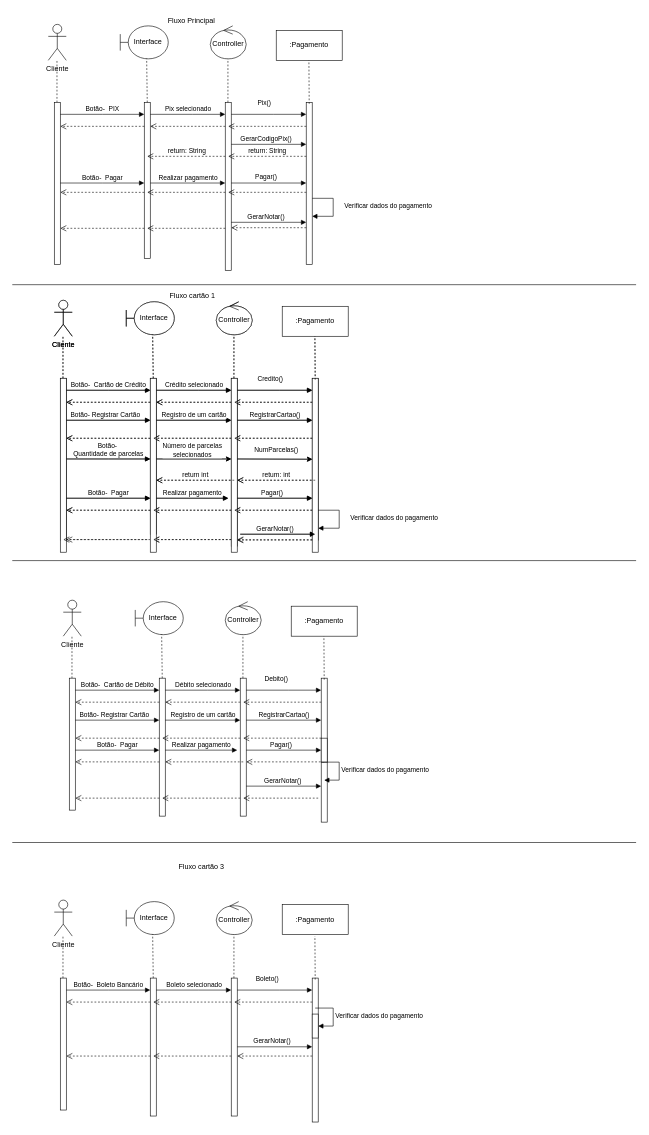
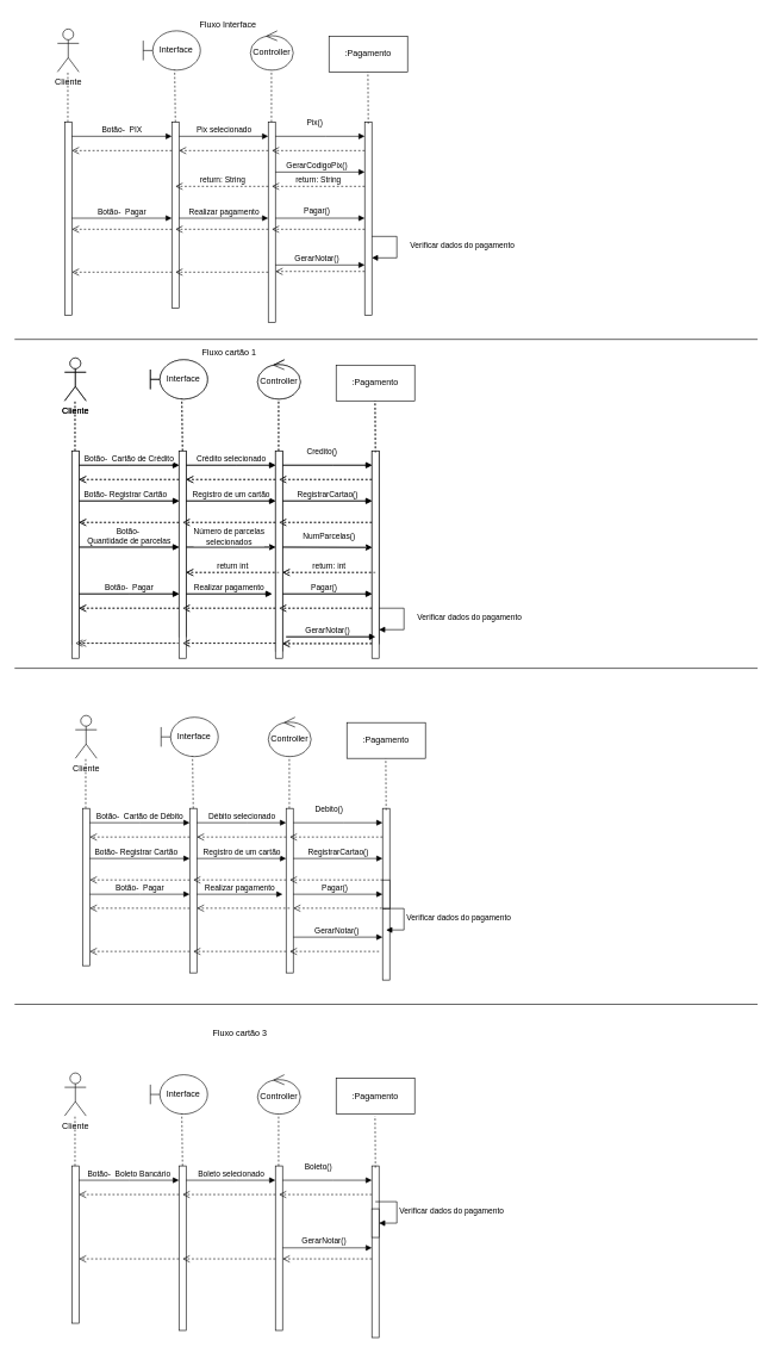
- <mxCell id="38" value="Fluxo Principal&amp;nbsp;" style="text;html=1;align=center;verticalAlign=middle;resizable=0;points=[];autosize=1;strokeColor=none;fillColor=none;" parent="1" vertex="1"><mxGeometry x="265" width="110" height="30" as="geometry" y="20" /></mxCell>
+ <mxCell id="38" value="Fluxo Interface&amp;nbsp;" style="text;html=1;align=center;verticalAlign=middle;resizable=0;points=[];autosize=1;strokeColor=none;fillColor=none;" parent="1" vertex="1"><mxGeometry x="265" width="110" height="30" as="geometry" y="20" /></mxCell>
